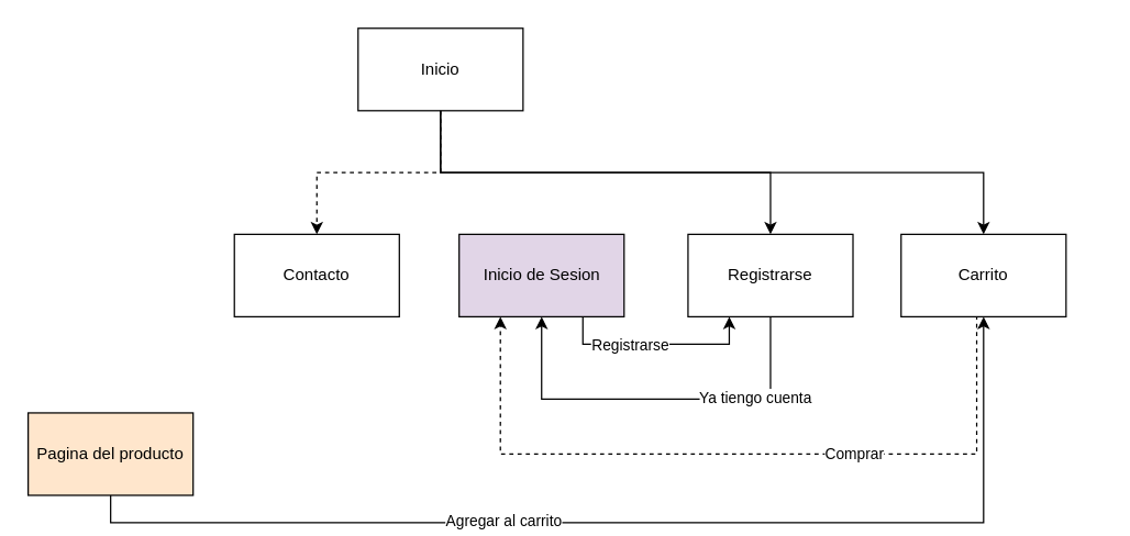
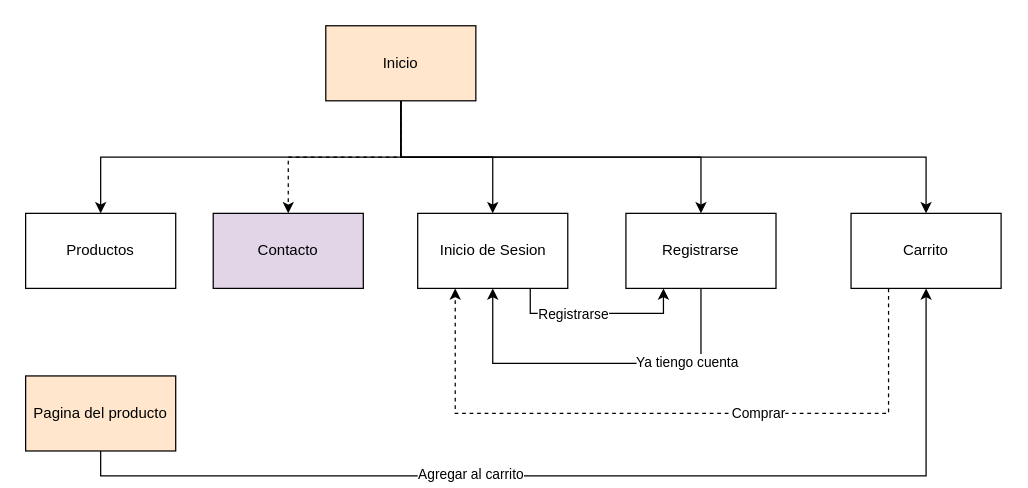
- <mxCell id="7" value="Inicio" style="rounded=0;whiteSpace=wrap;html=1;" vertex="1" parent="1"><mxGeometry x="260" y="20" width="120" height="60" as="geometry" /></mxCell>
+ <mxCell id="7" value="Inicio" style="rounded=0;whiteSpace=wrap;html=1;fillColor=#ffe6cc;" vertex="1" parent="1"><mxGeometry x="260" y="20" width="120" height="60" as="geometry" /></mxCell>
+ <mxCell id="2" style="edgeStyle=orthogonalEdgeStyle;rounded=0;orthogonalLoop=1;jettySize=auto;html=1;exitX=0.5;exitY=1;exitDx=0;exitDy=0;" edge="1" parent="1" source="7" target="8"><mxGeometry relative="1" as="geometry"><mxPoint x="80" y="200" as="targetPoint" /></mxGeometry></mxCell>
+ <mxCell id="4" style="edgeStyle=orthogonalEdgeStyle;rounded=0;orthogonalLoop=1;jettySize=auto;html=1;exitX=0.5;exitY=1;exitDx=0;exitDy=0;entryX=0.5;entryY=0;entryDx=0;entryDy=0;" edge="1" parent="1" source="7" target="12"><mxGeometry relative="1" as="geometry" /></mxCell>
+ <mxCell id="8" value="Productos" style="rounded=0;whiteSpace=wrap;html=1;" vertex="1" parent="1"><mxGeometry x="20" y="170" width="120" height="60" as="geometry" /></mxCell>
- <mxCell id="9" value="Contacto" style="rounded=0;whiteSpace=wrap;html=1;" vertex="1" parent="1"><mxGeometry x="170" y="170" width="120" height="60" as="geometry" /></mxCell>
+ <mxCell id="9" value="Contacto" style="rounded=0;whiteSpace=wrap;html=1;fillColor=#e1d5e7;" vertex="1" parent="1"><mxGeometry x="170" y="170" width="120" height="60" as="geometry" /></mxCell>
- <mxCell id="12" value="Inicio de Sesion" style="rounded=0;whiteSpace=wrap;html=1;fillColor=#e1d5e7;" vertex="1" parent="1"><mxGeometry x="333.5" y="170" width="120" height="60" as="geometry" /></mxCell>
+ <mxCell id="12" value="Inicio de Sesion" style="rounded=0;whiteSpace=wrap;html=1;" vertex="1" parent="1"><mxGeometry x="333.5" y="170" width="120" height="60" as="geometry" /></mxCell>
- <mxCell id="21" value="Carrito" style="rounded=0;whiteSpace=wrap;html=1;" vertex="1" parent="1"><mxGeometry x="655" y="170" width="120" height="60" as="geometry" /></mxCell>
+ <mxCell id="21" value="Carrito" style="rounded=0;whiteSpace=wrap;html=1;" vertex="1" parent="1"><mxGeometry x="680" y="170" width="120" height="60" as="geometry" /></mxCell>
